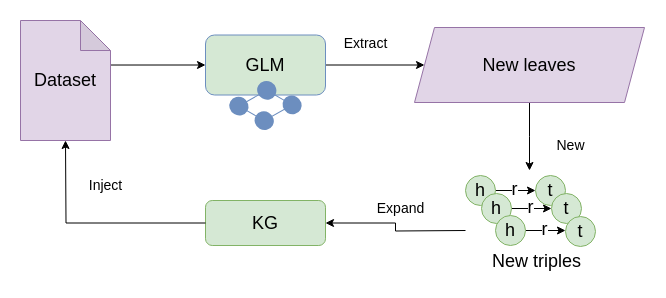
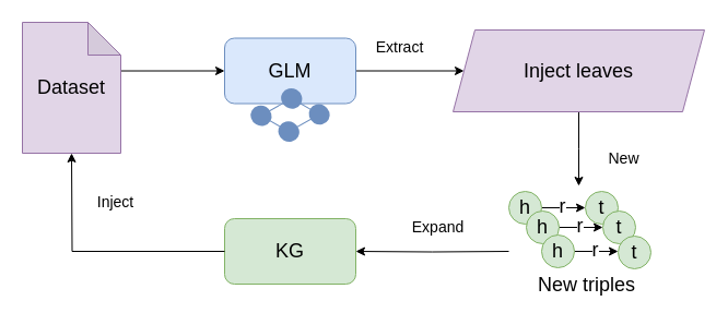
- <mxCell id="5" value="&lt;font style=&quot;font-size: 18px;&quot;&gt;GLM&lt;/font&gt;" style="rounded=1;whiteSpace=wrap;html=1;fillColor=#d5e8d4;strokeColor=#6c8ebf;" vertex="1" parent="1"><mxGeometry x="205" y="34.5" width="120" height="60" as="geometry" /></mxCell>
+ <mxCell id="5" value="&lt;font style=&quot;font-size: 18px;&quot;&gt;GLM&lt;/font&gt;" style="rounded=1;whiteSpace=wrap;html=1;fillColor=#dae8fc;strokeColor=#6c8ebf;" vertex="1" parent="1"><mxGeometry x="205" y="34.5" width="120" height="60" as="geometry" /></mxCell>
- <mxCell id="8" value="&lt;font style=&quot;font-size: 18px;&quot;&gt;New leaves&lt;/font&gt;" style="shape=parallelogram;perimeter=parallelogramPerimeter;whiteSpace=wrap;html=1;fixedSize=1;fillColor=#e1d5e7;strokeColor=#9673a6;" vertex="1" parent="1"><mxGeometry x="414" y="27" width="230" height="75" as="geometry" /></mxCell>
+ <mxCell id="8" value="&lt;font style=&quot;font-size: 18px;&quot;&gt;Inject leaves&lt;/font&gt;" style="shape=parallelogram;perimeter=parallelogramPerimeter;whiteSpace=wrap;html=1;fixedSize=1;fillColor=#e1d5e7;strokeColor=#9673a6;" vertex="1" parent="1"><mxGeometry x="414" y="27" width="230" height="75" as="geometry" /></mxCell>
- <mxCell id="6" value="&lt;font style=&quot;font-size: 18px;&quot;&gt;KG&lt;/font&gt;" style="rounded=1;whiteSpace=wrap;html=1;fillColor=#d5e8d4;strokeColor=#82b366;" vertex="1" parent="1"><mxGeometry x="205" y="200" width="120" height="45" as="geometry" /></mxCell>
+ <mxCell id="6" value="&lt;font style=&quot;font-size: 18px;&quot;&gt;KG&lt;/font&gt;" style="rounded=1;whiteSpace=wrap;html=1;fillColor=#d5e8d4;strokeColor=#82b366;" vertex="1" parent="1"><mxGeometry x="205" y="200" width="120" height="60" as="geometry" /></mxCell>
